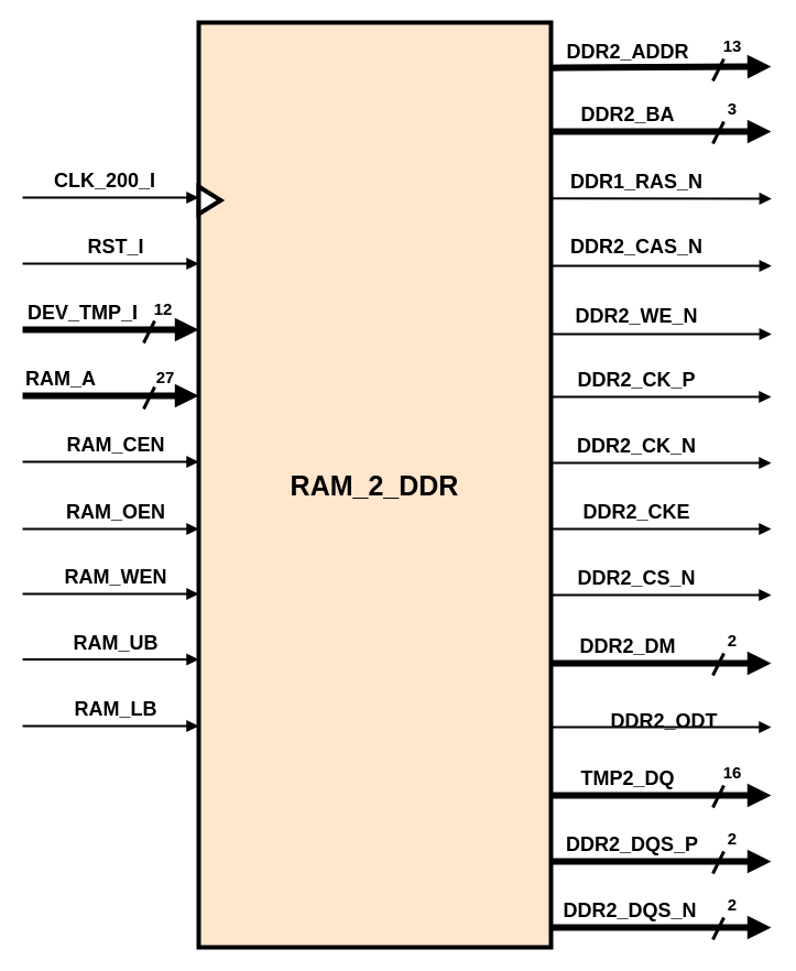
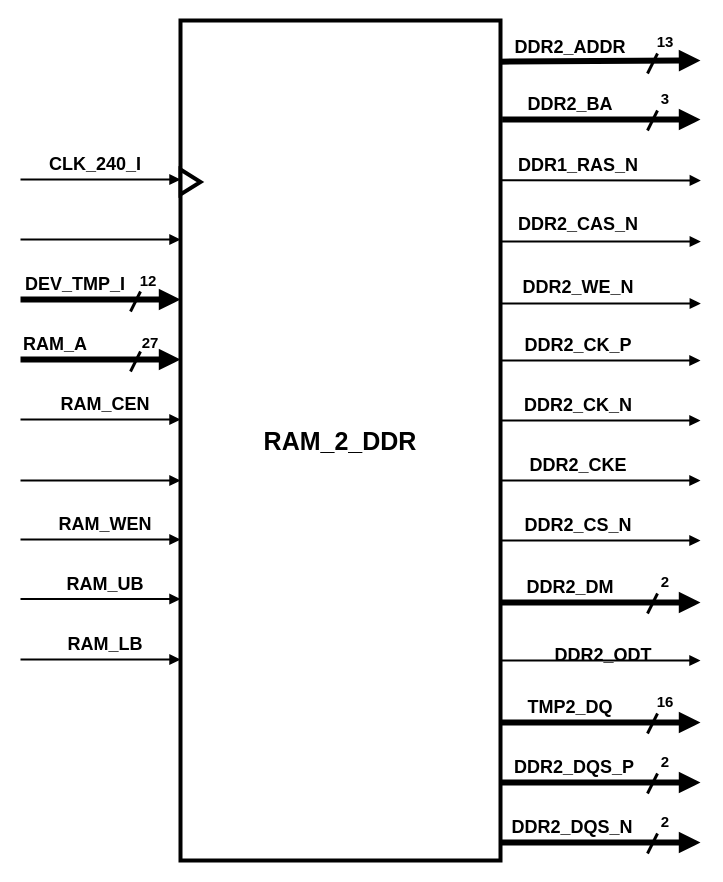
- <mxCell id="5" value="&lt;font size=&quot;1&quot; style=&quot;&quot;&gt;&lt;b style=&quot;font-size: 18px;&quot;&gt;CLK_200_I&lt;/b&gt;&lt;/font&gt;" style="text;html=1;strokeColor=none;fillColor=none;align=center;verticalAlign=middle;whiteSpace=wrap;rounded=0;fontSize=16;" vertex="1" parent="1"><mxGeometry x="60" y="149" width="70" height="30" as="geometry" /></mxCell>
+ <mxCell id="5" value="&lt;font size=&quot;1&quot; style=&quot;&quot;&gt;&lt;b style=&quot;font-size: 18px;&quot;&gt;CLK_240_I&lt;/b&gt;&lt;/font&gt;" style="text;html=1;strokeColor=none;fillColor=none;align=center;verticalAlign=middle;whiteSpace=wrap;rounded=0;fontSize=16;" vertex="1" parent="1"><mxGeometry x="60" y="149" width="70" height="30" as="geometry" /></mxCell>
- <mxCell id="6" value="&lt;font size=&quot;1&quot; style=&quot;&quot;&gt;&lt;b style=&quot;font-size: 18px;&quot;&gt;RST_I&lt;/b&gt;&lt;/font&gt;" style="text;html=1;strokeColor=none;fillColor=none;align=center;verticalAlign=middle;whiteSpace=wrap;rounded=0;fontSize=16;" vertex="1" parent="1"><mxGeometry x="70" y="209" width="70" height="30" as="geometry" /></mxCell>
- <mxCell id="2" value="&lt;font size=&quot;1&quot; style=&quot;&quot;&gt;&lt;b style=&quot;font-size: 25px;&quot;&gt;RAM_2_DDR&lt;/b&gt;&lt;/font&gt;" style="rounded=0;whiteSpace=wrap;html=1;strokeWidth=4;fillColor=#ffe6cc;" vertex="1" parent="1"><mxGeometry x="180" y="20" width="320" height="840" as="geometry" /></mxCell>
+ <mxCell id="2" value="&lt;font size=&quot;1&quot; style=&quot;&quot;&gt;&lt;b style=&quot;font-size: 25px;&quot;&gt;RAM_2_DDR&lt;/b&gt;&lt;/font&gt;" style="rounded=0;whiteSpace=wrap;html=1;strokeWidth=4;" vertex="1" parent="1"><mxGeometry x="180" y="20" width="320" height="840" as="geometry" /></mxCell>
- <mxCell id="19" value="&lt;font size=&quot;1&quot; style=&quot;&quot;&gt;&lt;b style=&quot;font-size: 18px;&quot;&gt;RAM_OEN&lt;/b&gt;&lt;/font&gt;" style="text;html=1;strokeColor=none;fillColor=none;align=center;verticalAlign=middle;whiteSpace=wrap;rounded=0;fontSize=16;" vertex="1" parent="1"><mxGeometry x="70" y="450" width="70" height="30" as="geometry" /></mxCell>
